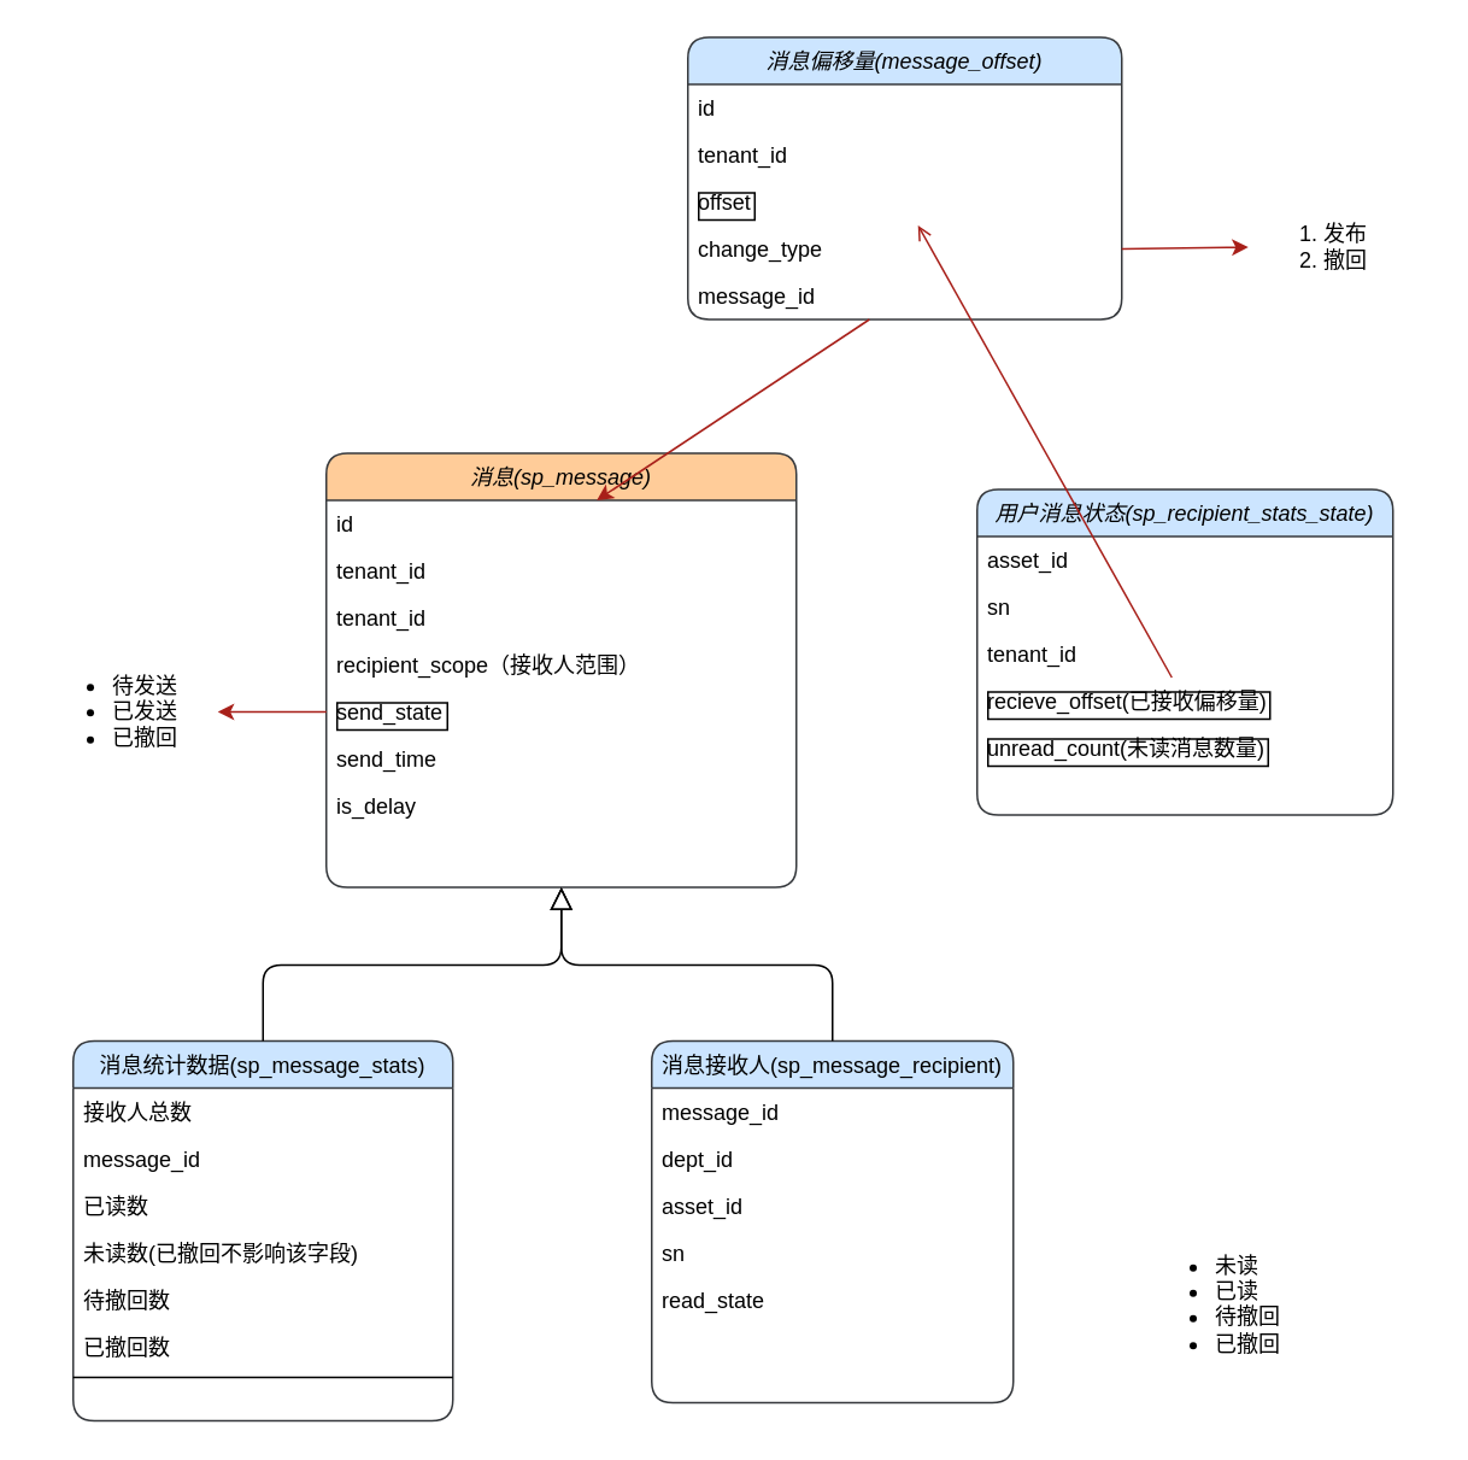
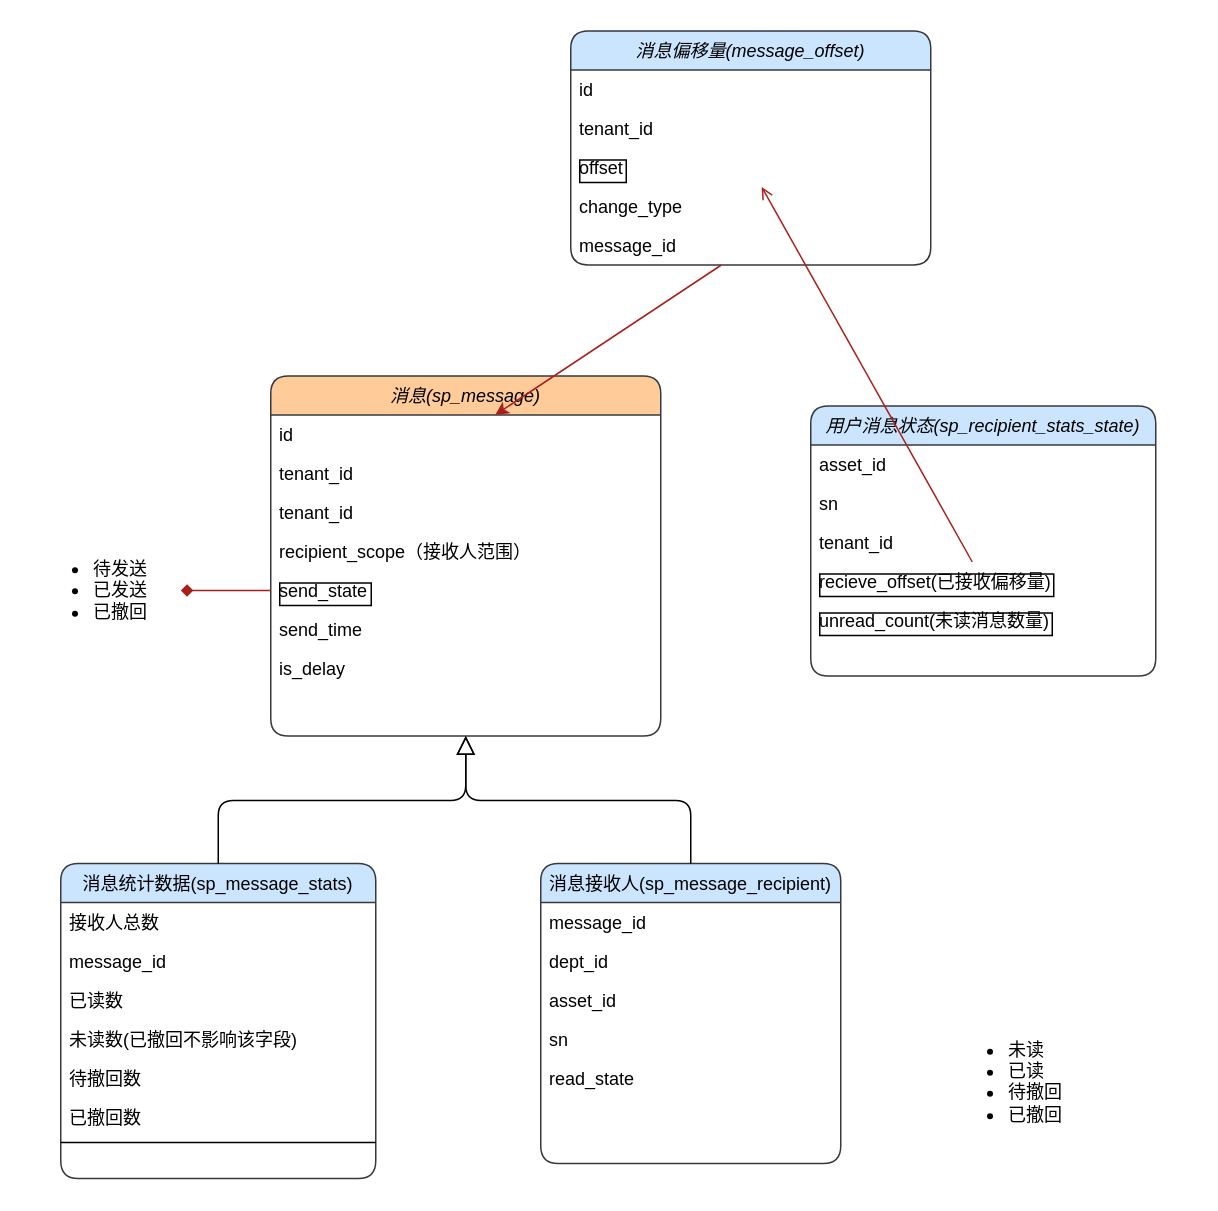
- <mxCell id="40" value="&lt;ol&gt;&lt;li&gt;发布&lt;/li&gt;&lt;li&gt;撤回&lt;/li&gt;&lt;/ol&gt;" style="text;html=1;whiteSpace=wrap;verticalAlign=middle;overflow=hidden;rounded=1;" vertex="1" parent="1"><mxGeometry x="690" y="96" width="100" height="80" as="geometry" /></mxCell>
- <mxCell id="41" value="" style="endArrow=classic;html=1;strokeColor=#A8201A;fontColor=#143642;fillColor=#FAE5C7;entryX=0;entryY=0.5;entryDx=0;entryDy=0;exitX=1;exitY=0.5;exitDx=0;exitDy=0;" edge="1" parent="1" source="38" target="40"><mxGeometry width="50" height="50" relative="1" as="geometry"><mxPoint x="290" y="340" as="sourcePoint" /><mxPoint x="340" y="290" as="targetPoint" /></mxGeometry></mxCell>
- <mxCell id="44" value="" style="endArrow=classic;html=1;strokeColor=#A8201A;fontColor=#143642;fillColor=#FAE5C7;exitX=0;exitY=0.5;exitDx=0;exitDy=0;" edge="1" parent="1" source="7" target="27"><mxGeometry width="50" height="50" relative="1" as="geometry"><mxPoint x="410" y="530" as="sourcePoint" /><mxPoint x="460" y="480" as="targetPoint" /></mxGeometry></mxCell>
+ <mxCell id="44" value="" style="endArrow=diamond;html=1;strokeColor=#A8201A;fontColor=#143642;fillColor=#FAE5C7;exitX=0;exitY=0.5;exitDx=0;exitDy=0;" edge="1" parent="1" source="7" target="27"><mxGeometry width="50" height="50" relative="1" as="geometry"><mxPoint x="410" y="530" as="sourcePoint" /><mxPoint x="460" y="480" as="targetPoint" /></mxGeometry></mxCell>
